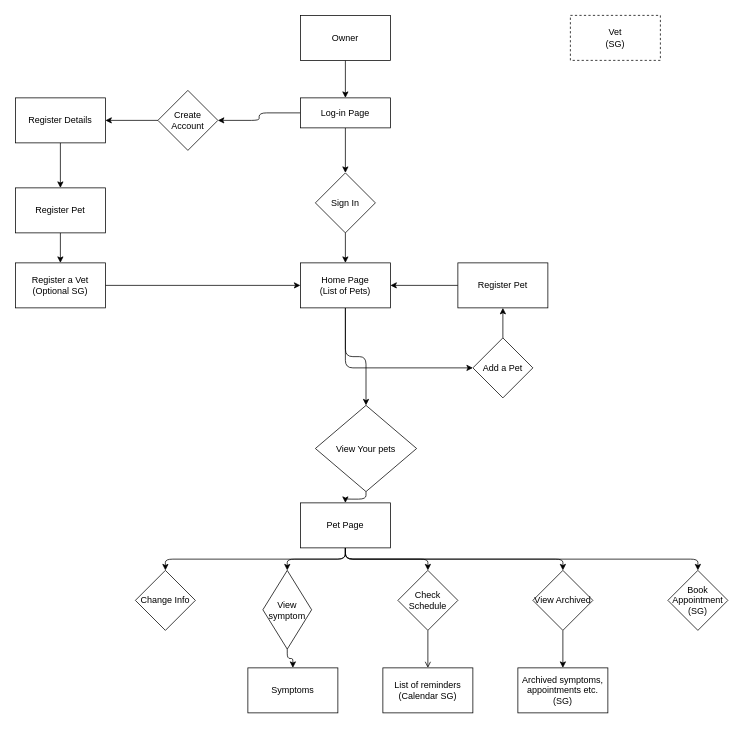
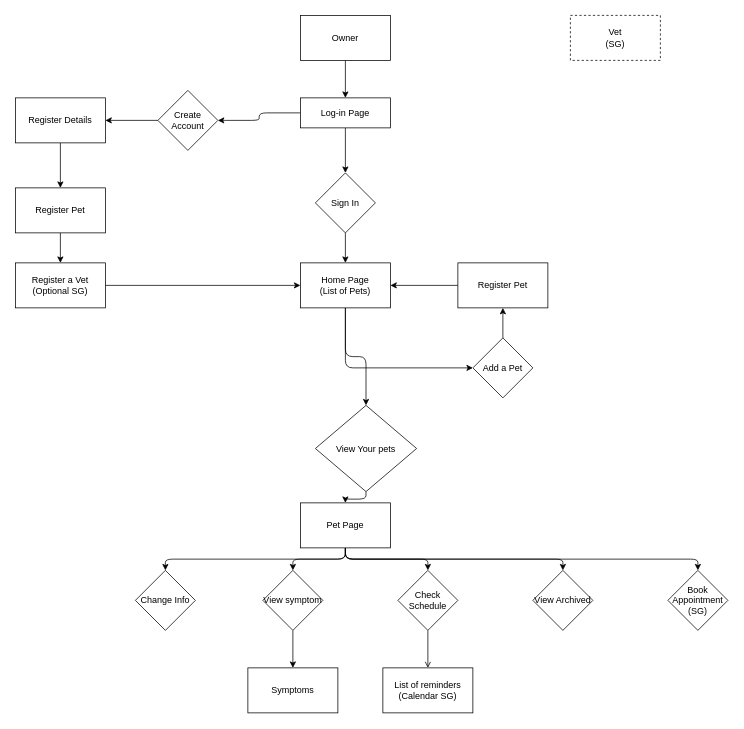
- <mxCell id="35" value="View symptom" style="rhombus;whiteSpace=wrap;html=1;" vertex="1" parent="1"><mxGeometry x="350" y="760" width="65" height="105" as="geometry" /></mxCell>
+ <mxCell id="35" value="View symptom" style="rhombus;whiteSpace=wrap;html=1;" vertex="1" parent="1"><mxGeometry x="350" y="760" width="80" height="80" as="geometry" /></mxCell>
- <mxCell id="40" style="edgeStyle=orthogonalEdgeStyle;html=1;exitX=0.5;exitY=1;exitDx=0;exitDy=0;" edge="1" parent="1" source="41" target="42"><mxGeometry relative="1" as="geometry" /></mxCell>
- <mxCell id="42" value="Archived symptoms, appointments etc. (SG)" style="whiteSpace=wrap;html=1;" vertex="1" parent="1"><mxGeometry x="690" y="890" width="120" height="60" as="geometry" /></mxCell>
